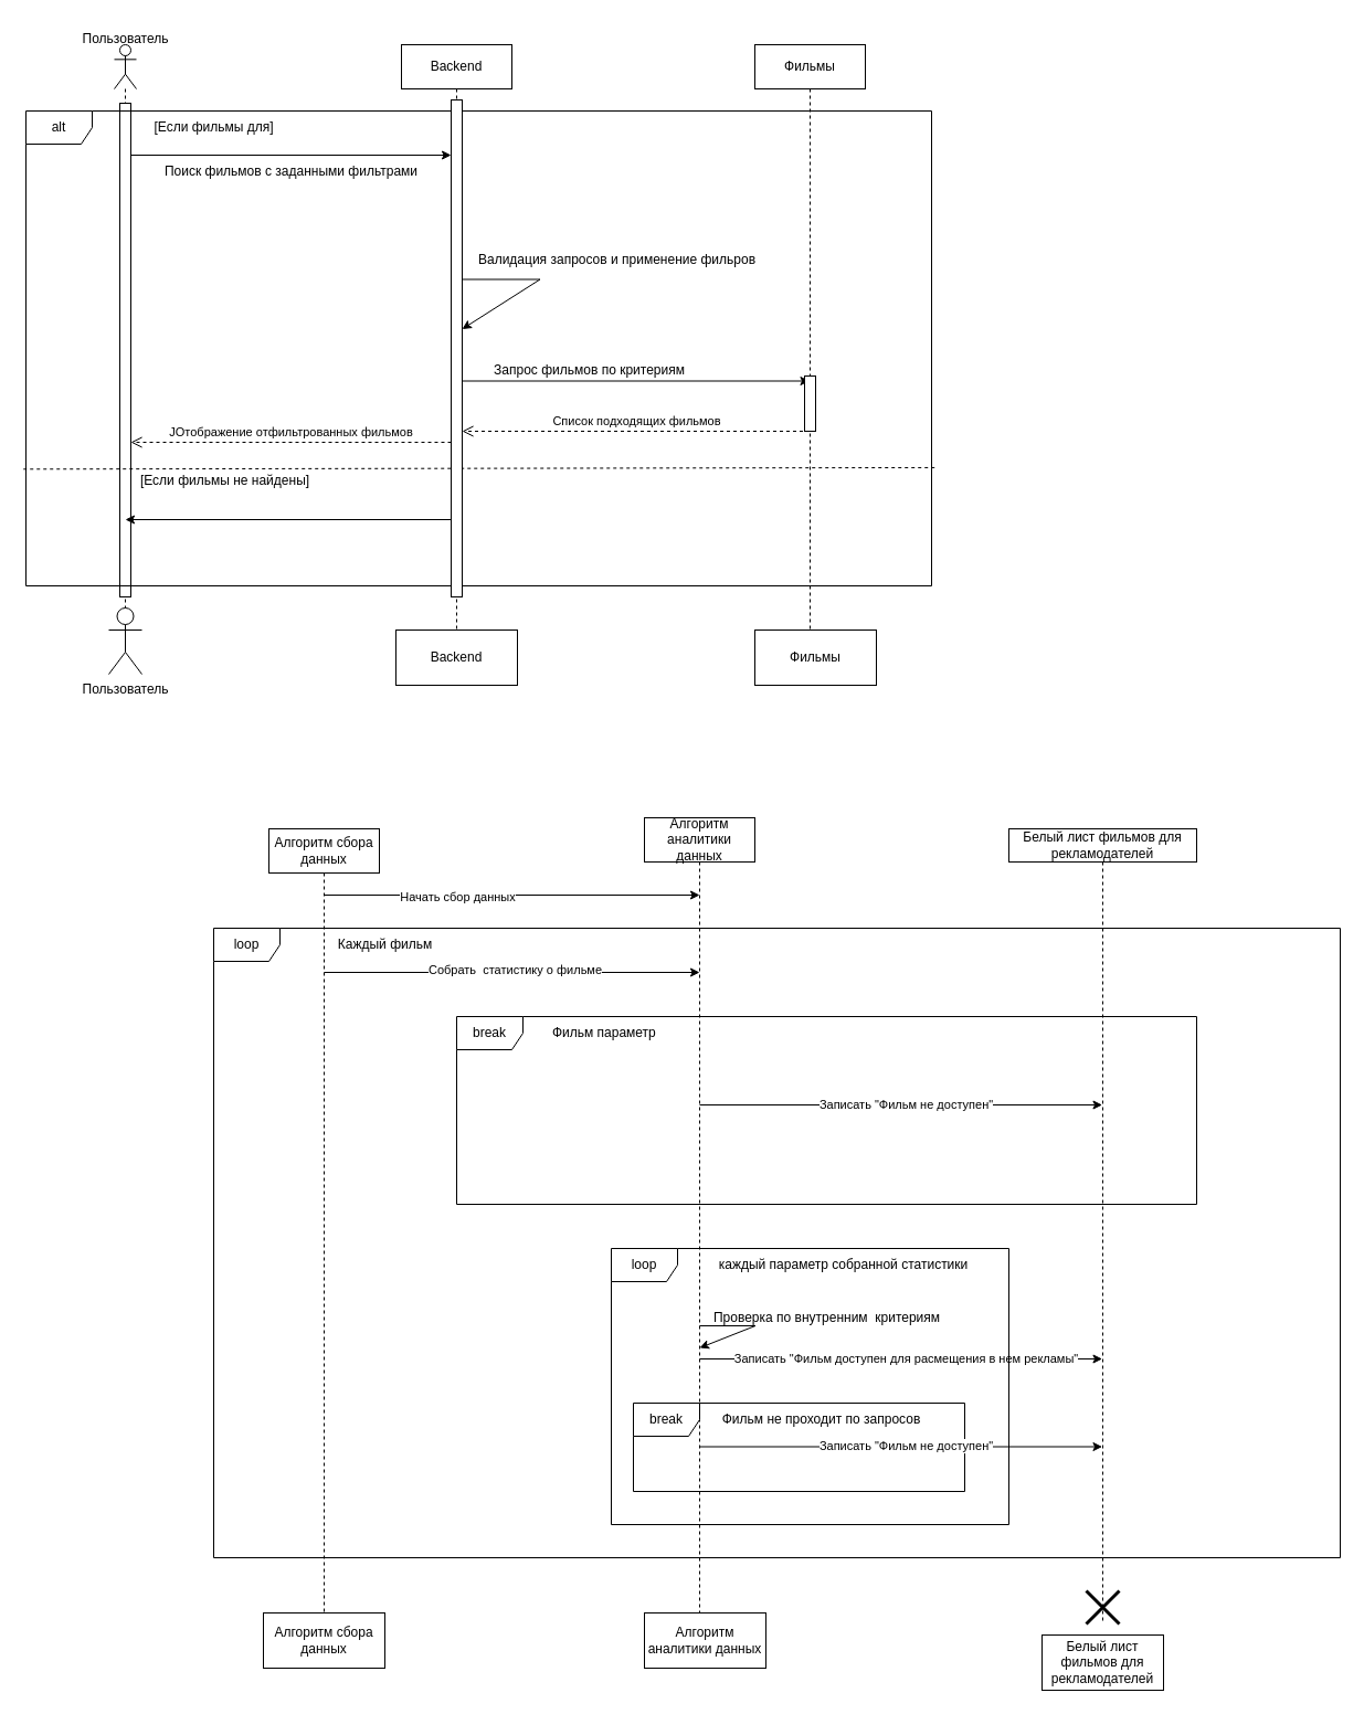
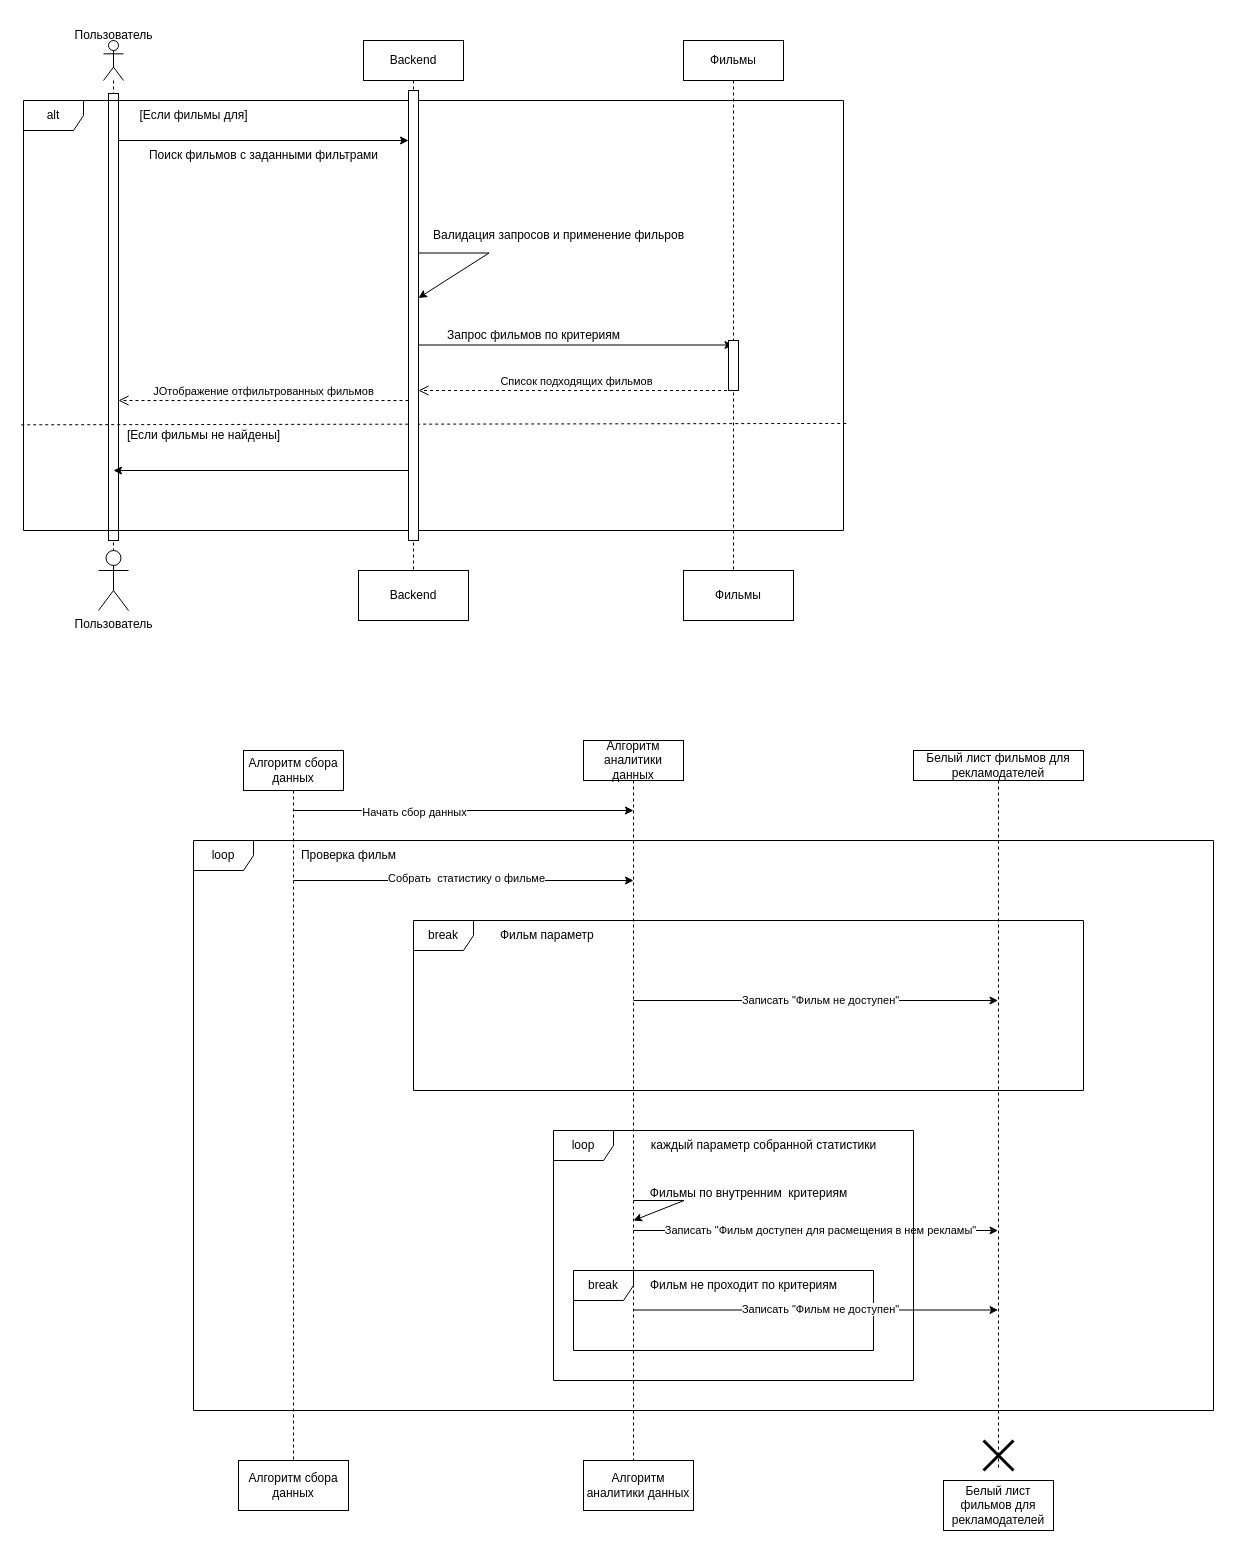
- <mxCell id="29" value="Каждый фильм" style="text;html=1;align=center;verticalAlign=middle;resizable=0;points=[];autosize=1;strokeColor=none;fillColor=none;" vertex="1" parent="1"><mxGeometry x="293" y="840" width="110" height="30" as="geometry" /></mxCell>
+ <mxCell id="29" value="Проверка фильм" style="text;html=1;align=center;verticalAlign=middle;resizable=0;points=[];autosize=1;strokeColor=none;fillColor=none;" vertex="1" parent="1"><mxGeometry x="293" y="840" width="110" height="30" as="geometry" /></mxCell>
- <mxCell id="38" value="Проверка по внутренним&amp;nbsp; критериям" style="text;html=1;align=center;verticalAlign=middle;resizable=0;points=[];autosize=1;strokeColor=none;fillColor=none;" vertex="1" parent="1"><mxGeometry x="633" y="1178" width="230" height="30" as="geometry" /></mxCell>
+ <mxCell id="38" value="Фильмы по внутренним&amp;nbsp; критериям" style="text;html=1;align=center;verticalAlign=middle;resizable=0;points=[];autosize=1;strokeColor=none;fillColor=none;" vertex="1" parent="1"><mxGeometry x="633" y="1178" width="230" height="30" as="geometry" /></mxCell>
- <mxCell id="40" value="Фильм не проходит по запросов" style="text;html=1;align=center;verticalAlign=middle;resizable=0;points=[];autosize=1;strokeColor=none;fillColor=none;" vertex="1" parent="1"><mxGeometry x="633" y="1270" width="220" height="30" as="geometry" /></mxCell>
+ <mxCell id="40" value="Фильм не проходит по критериям" style="text;html=1;align=center;verticalAlign=middle;resizable=0;points=[];autosize=1;strokeColor=none;fillColor=none;" vertex="1" parent="1"><mxGeometry x="633" y="1270" width="220" height="30" as="geometry" /></mxCell>
